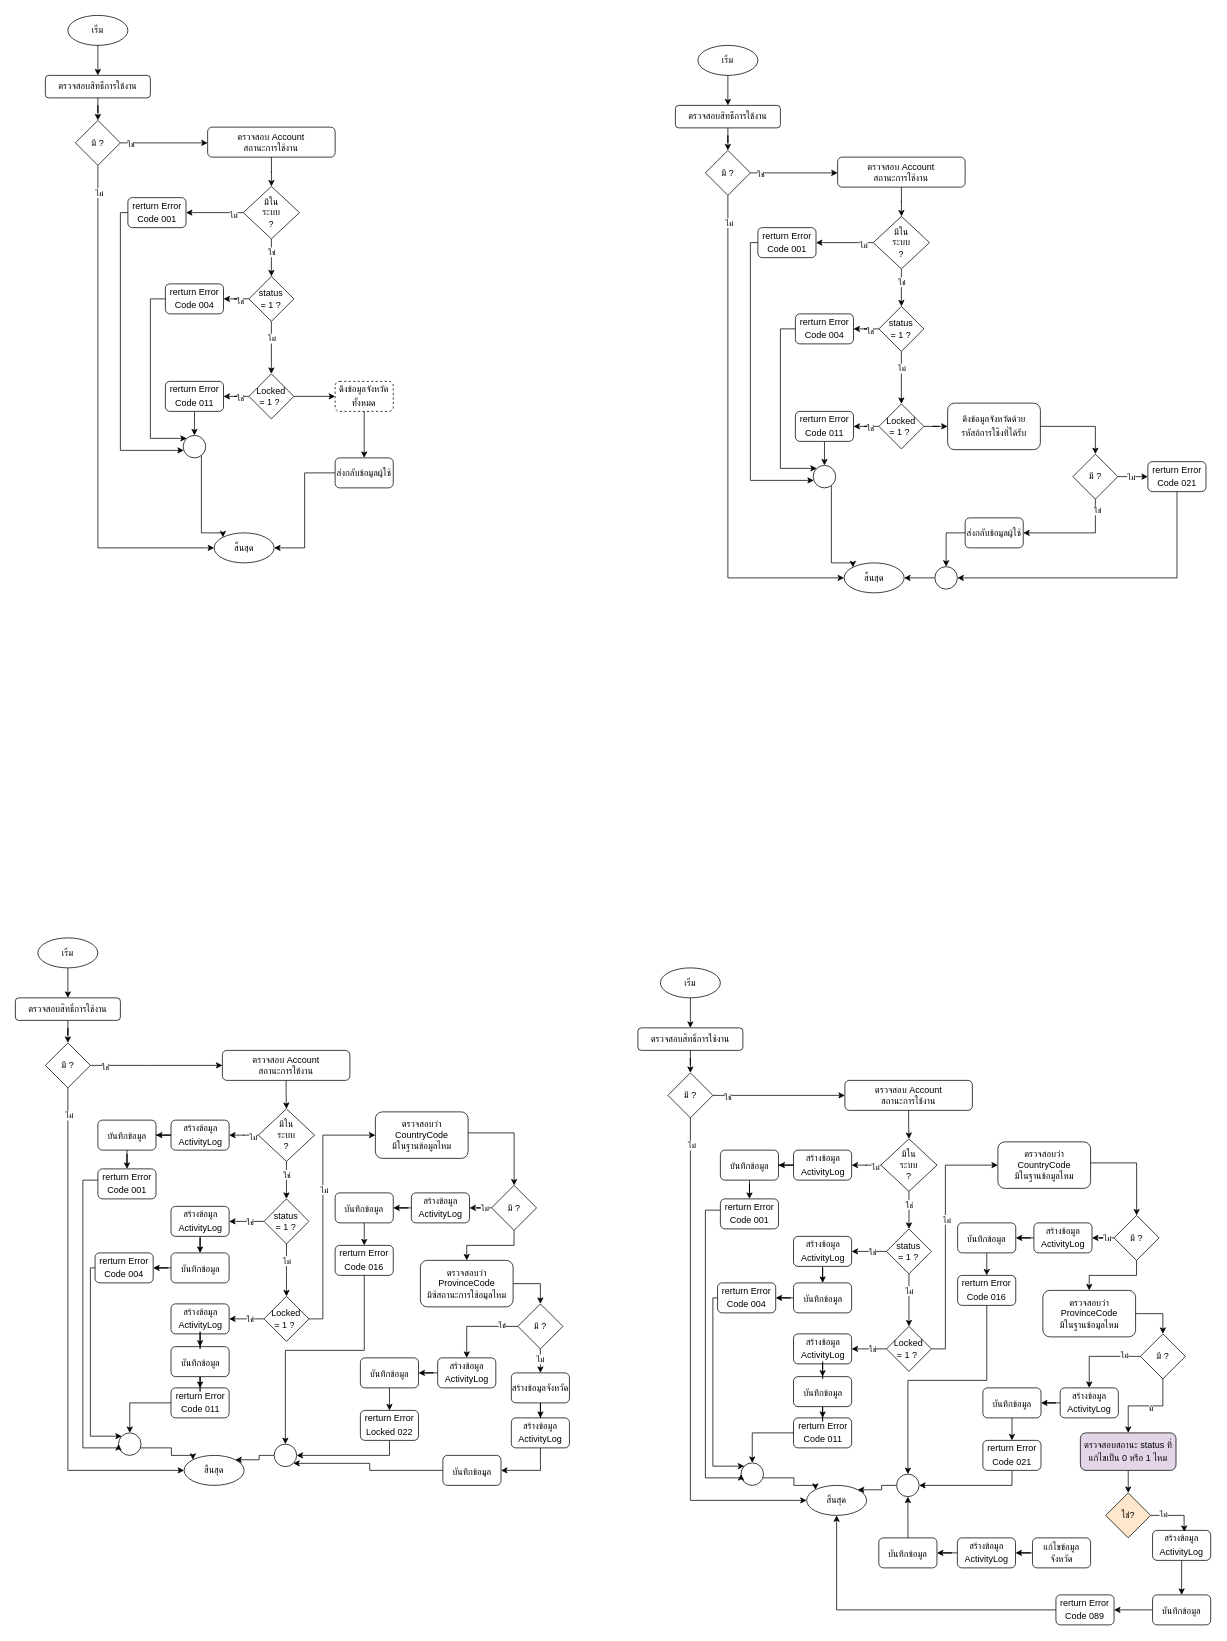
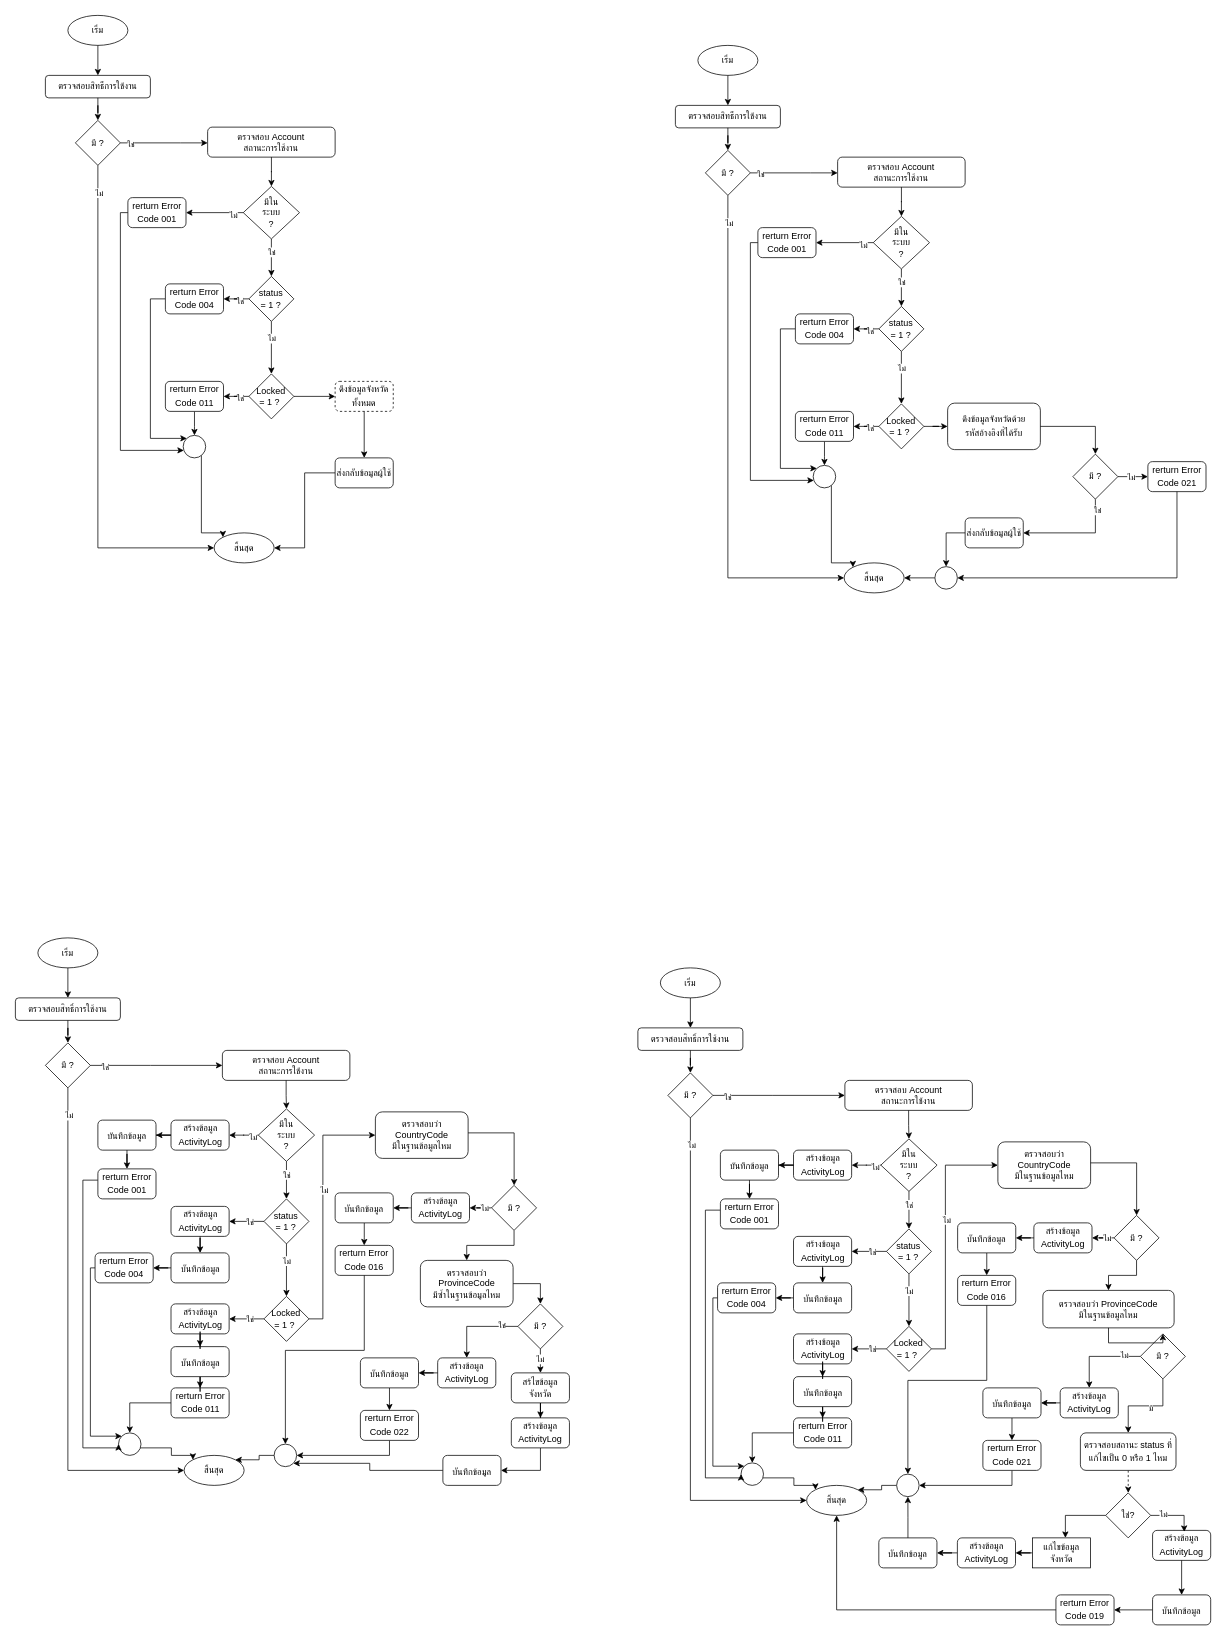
- <mxCell id="73" value="ดึงข้อมูลจังหวัดด้วย&lt;br&gt;รหัสอ้การใชิงที่ได้รับ&lt;span style=&quot;font-size: medium; text-align: start;&quot;&gt;&lt;/span&gt;" style="rounded=1;whiteSpace=wrap;html=1;" vertex="1" parent="1"><mxGeometry x="1263" y="537" width="123.65" height="62" as="geometry" /></mxCell>
+ <mxCell id="73" value="ดึงข้อมูลจังหวัดด้วย&lt;br&gt;รหัสอ้างอิงที่ได้รับ&lt;span style=&quot;font-size: medium; text-align: start;&quot;&gt;&lt;/span&gt;" style="rounded=1;whiteSpace=wrap;html=1;" vertex="1" parent="1"><mxGeometry x="1263" y="537" width="123.65" height="62" as="geometry" /></mxCell>
- <mxCell id="149" value="ตรวจสอบว่า ProvinceCode &lt;br&gt;มีซ้สถานะการใช้อมูลไหม" style="rounded=1;whiteSpace=wrap;html=1;" vertex="1" parent="1"><mxGeometry x="559.99" y="1680" width="123.65" height="62" as="geometry" /></mxCell>
+ <mxCell id="149" value="ตรวจสอบว่า ProvinceCode &lt;br&gt;มีซ้ำในฐานข้อมูลไหม" style="rounded=1;whiteSpace=wrap;html=1;" vertex="1" parent="1"><mxGeometry x="559.99" y="1680" width="123.65" height="62" as="geometry" /></mxCell>
- <mxCell id="227" value="ตรวจสอบว่า ProvinceCode &lt;br&gt;มีในฐานข้อมูลไหม" style="rounded=1;whiteSpace=wrap;html=1;" vertex="1" parent="1"><mxGeometry x="1389.99" y="1720" width="123.65" height="62" as="geometry" /></mxCell>
+ <mxCell id="227" value="ตรวจสอบว่า ProvinceCode &lt;br&gt;มีในฐานข้อมูลไหม" style="rounded=1;whiteSpace=wrap;html=1;" vertex="1" parent="1"><mxGeometry x="1389.99" y="1720" width="175" height="50" as="geometry" /></mxCell>
- <mxCell id="162" value="สร้างข้อมูลจังหวัด" style="rounded=1;whiteSpace=wrap;html=1;" vertex="1" parent="1"><mxGeometry x="681.25" y="1830" width="77.5" height="40" as="geometry" /></mxCell>
+ <mxCell id="162" value="สร้ไขข้อมูลจังหวัด" style="rounded=1;whiteSpace=wrap;html=1;" vertex="1" parent="1"><mxGeometry x="681.25" y="1830" width="77.5" height="40" as="geometry" /></mxCell>
- <mxCell id="151" value="rerturn Error Locked&amp;nbsp;022&lt;span style=&quot;font-size: medium; text-align: start;&quot;&gt;&lt;/span&gt;" style="rounded=1;whiteSpace=wrap;html=1;" vertex="1" parent="1"><mxGeometry x="480" y="1880" width="77.5" height="40" as="geometry" /></mxCell>
+ <mxCell id="151" value="rerturn Error Code&amp;nbsp;022&lt;span style=&quot;font-size: medium; text-align: start;&quot;&gt;&lt;/span&gt;" style="rounded=1;whiteSpace=wrap;html=1;" vertex="1" parent="1"><mxGeometry x="480" y="1880" width="77.5" height="40" as="geometry" /></mxCell>
- <mxCell id="246" value="ตรวจสอบสถานะ status ที่แก้ไขเป็น 0 หรือ 1 ไหม&lt;span style=&quot;font-size: medium; text-align: start;&quot;&gt;&lt;/span&gt;" style="rounded=1;whiteSpace=wrap;html=1;fillColor=#e1d5e7;" vertex="1" parent="1"><mxGeometry x="1440" y="1910" width="127.5" height="50" as="geometry" /></mxCell>
+ <mxCell id="246" value="ตรวจสอบสถานะ status ที่แก้ไขเป็น 0 หรือ 1 ไหม&lt;span style=&quot;font-size: medium; text-align: start;&quot;&gt;&lt;/span&gt;" style="rounded=1;whiteSpace=wrap;html=1;" vertex="1" parent="1"><mxGeometry x="1440" y="1910" width="127.5" height="50" as="geometry" /></mxCell>
- <mxCell id="245" value="" style="edgeStyle=orthogonalEdgeStyle;rounded=0;orthogonalLoop=1;jettySize=auto;html=1;" edge="1" parent="1" source="246" target="254"><mxGeometry relative="1" as="geometry" /></mxCell>
+ <mxCell id="245" value="" style="edgeStyle=orthogonalEdgeStyle;rounded=0;orthogonalLoop=1;jettySize=auto;html=1;dashed=1;" edge="1" parent="1" source="246" target="254"><mxGeometry relative="1" as="geometry" /></mxCell>
+ <mxCell id="253" value="" style="edgeStyle=orthogonalEdgeStyle;rounded=0;orthogonalLoop=1;jettySize=auto;html=1;" edge="1" parent="1" source="254" target="242"><mxGeometry relative="1" as="geometry"><Array as="points"><mxPoint x="1420" y="2020" /></Array></mxGeometry></mxCell>
- <mxCell id="254" value="ใช่?" style="rhombus;whiteSpace=wrap;html=1;fillColor=#ffe6cc;" vertex="1" parent="1"><mxGeometry x="1473.75" y="1990" width="60" height="60" as="geometry" /></mxCell>
+ <mxCell id="254" value="ใช่?" style="rhombus;whiteSpace=wrap;html=1;" vertex="1" parent="1"><mxGeometry x="1473.75" y="1990" width="60" height="60" as="geometry" /></mxCell>
- <mxCell id="242" value="แก้ไขข้อมูลจังหวัด" style="rounded=1;whiteSpace=wrap;html=1;" vertex="1" parent="1"><mxGeometry x="1376.15" y="2050" width="77.5" height="40" as="geometry" /></mxCell>
+ <mxCell id="242" value="แก้ไขข้อมูลจังหวัด" style="whiteSpace=wrap;html=1;rounded=0;" vertex="1" parent="1"><mxGeometry x="1376.15" y="2050" width="77.5" height="40" as="geometry" /></mxCell>
- <mxCell id="258" value="rerturn Error Code&amp;nbsp;089&lt;span style=&quot;font-size: medium; text-align: start;&quot;&gt;&lt;/span&gt;" style="rounded=1;whiteSpace=wrap;html=1;" vertex="1" parent="1"><mxGeometry x="1407.4" y="2126" width="77.5" height="40" as="geometry" /></mxCell>
+ <mxCell id="258" value="rerturn Error Code&amp;nbsp;019&lt;span style=&quot;font-size: medium; text-align: start;&quot;&gt;&lt;/span&gt;" style="rounded=1;whiteSpace=wrap;html=1;" vertex="1" parent="1"><mxGeometry x="1407.4" y="2126" width="77.5" height="40" as="geometry" /></mxCell>
